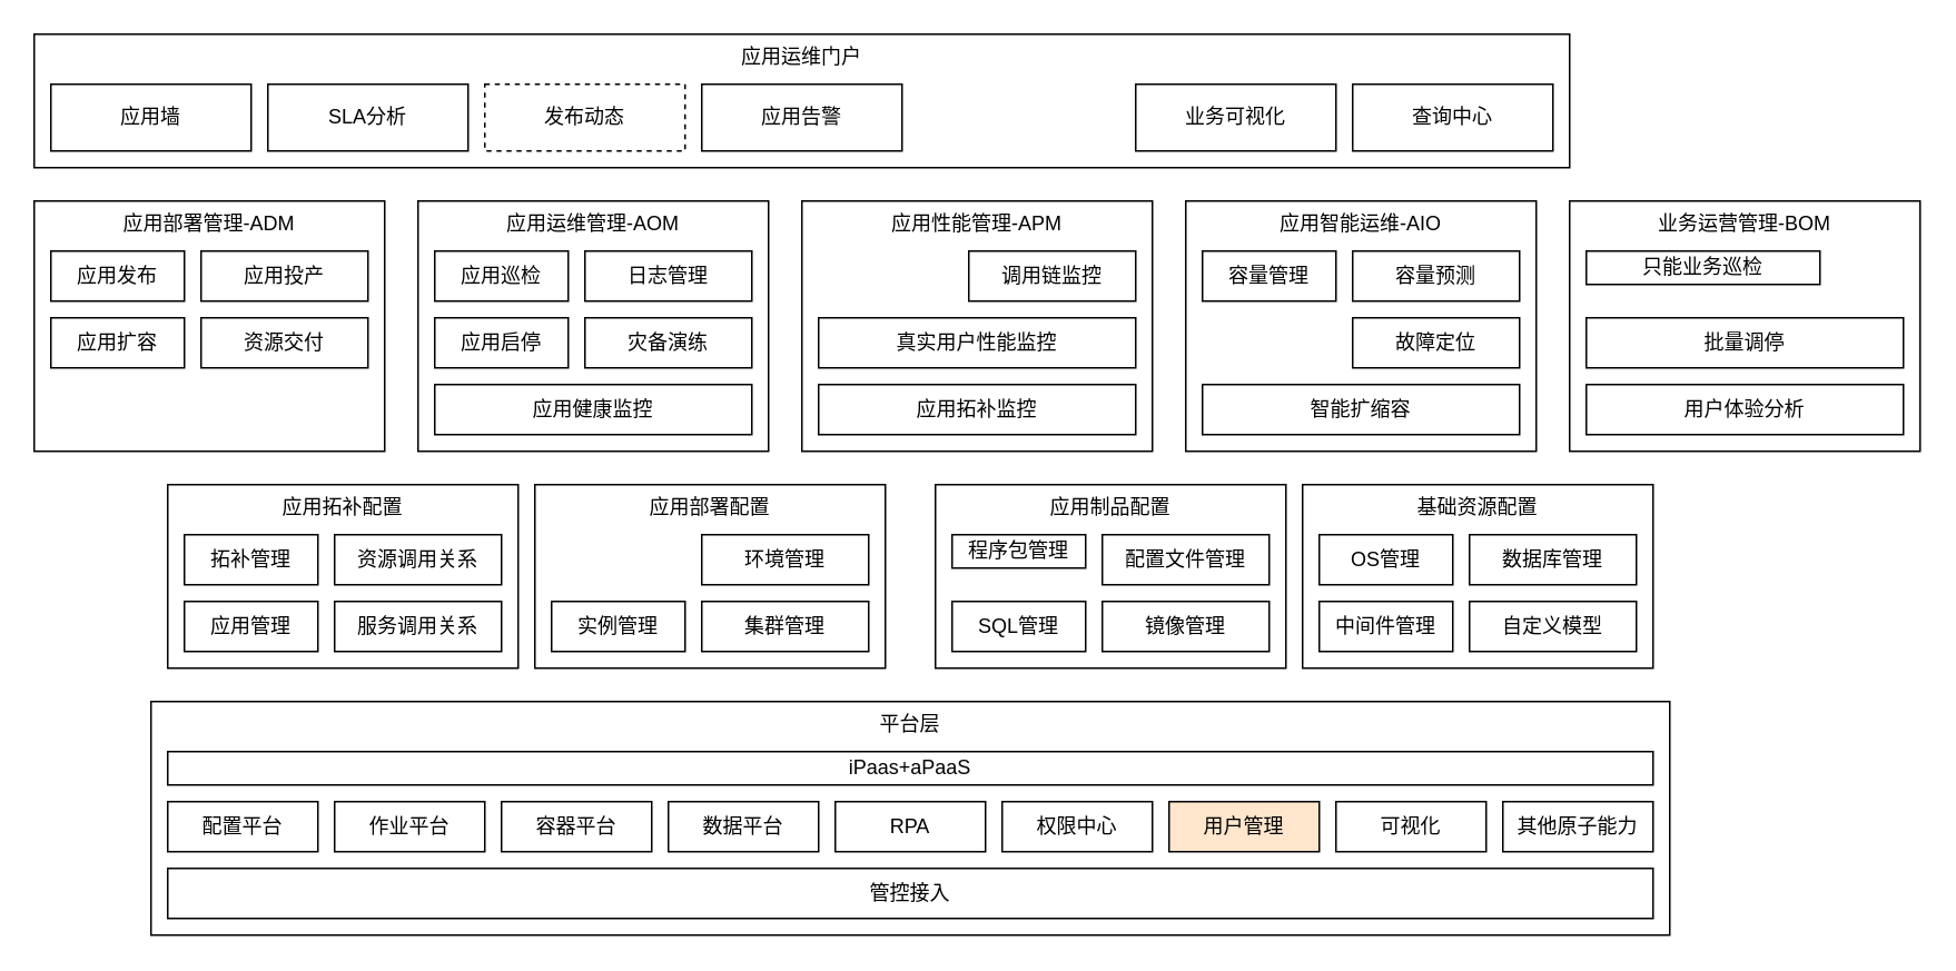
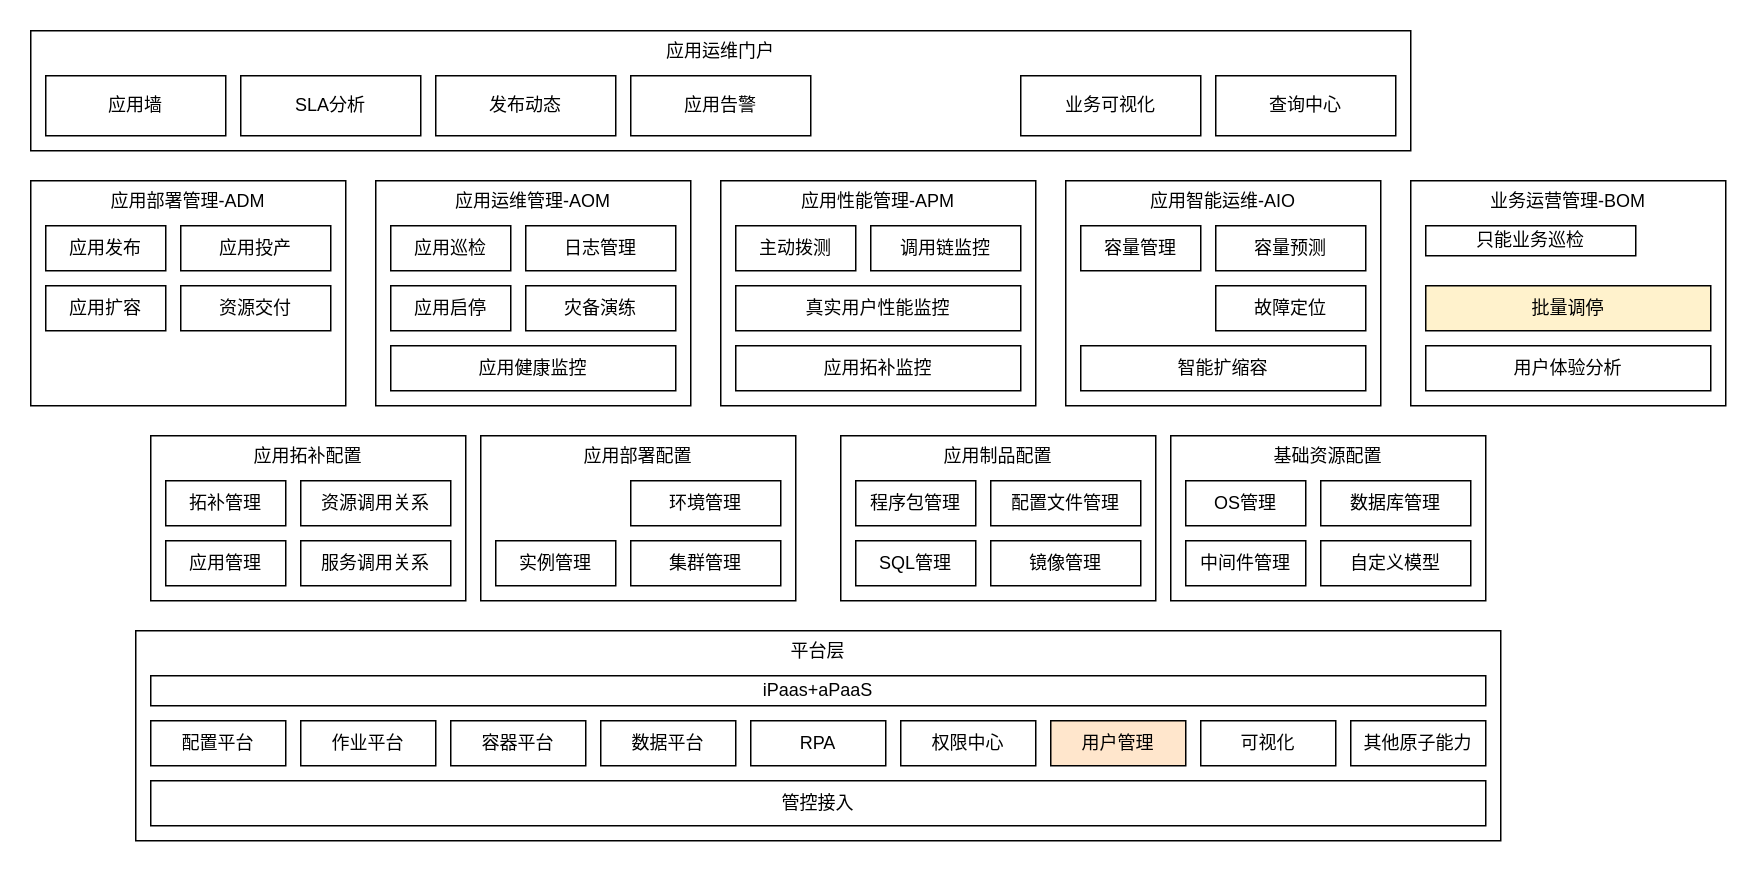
- <mxCell id="61" value="发布动态" style="rounded=0;whiteSpace=wrap;html=1;dashed=1;" vertex="1" parent="1"><mxGeometry x="290" y="50" width="120" height="40" as="geometry" /></mxCell>
+ <mxCell id="61" value="发布动态" style="rounded=0;whiteSpace=wrap;html=1;" vertex="1" parent="1"><mxGeometry x="290" y="50" width="120" height="40" as="geometry" /></mxCell>
+ <mxCell id="45" value="主动拨测" style="rounded=0;whiteSpace=wrap;html=1;" vertex="1" parent="1"><mxGeometry x="490" y="150" width="80" height="30" as="geometry" /></mxCell>
- <mxCell id="56" value="批量调停" style="rounded=0;whiteSpace=wrap;html=1;" vertex="1" parent="1"><mxGeometry x="950" y="190" width="190" height="30" as="geometry" /></mxCell>
+ <mxCell id="56" value="批量调停" style="rounded=0;whiteSpace=wrap;html=1;fillColor=#fff2cc;" vertex="1" parent="1"><mxGeometry x="950" y="190" width="190" height="30" as="geometry" /></mxCell>
- <mxCell id="24" value="程序包管理" style="rounded=0;whiteSpace=wrap;html=1;" vertex="1" parent="1"><mxGeometry x="570" y="320" width="80" height="20" as="geometry" /></mxCell>
+ <mxCell id="24" value="程序包管理" style="rounded=0;whiteSpace=wrap;html=1;" vertex="1" parent="1"><mxGeometry x="570" y="320" width="80" height="30" as="geometry" /></mxCell>
